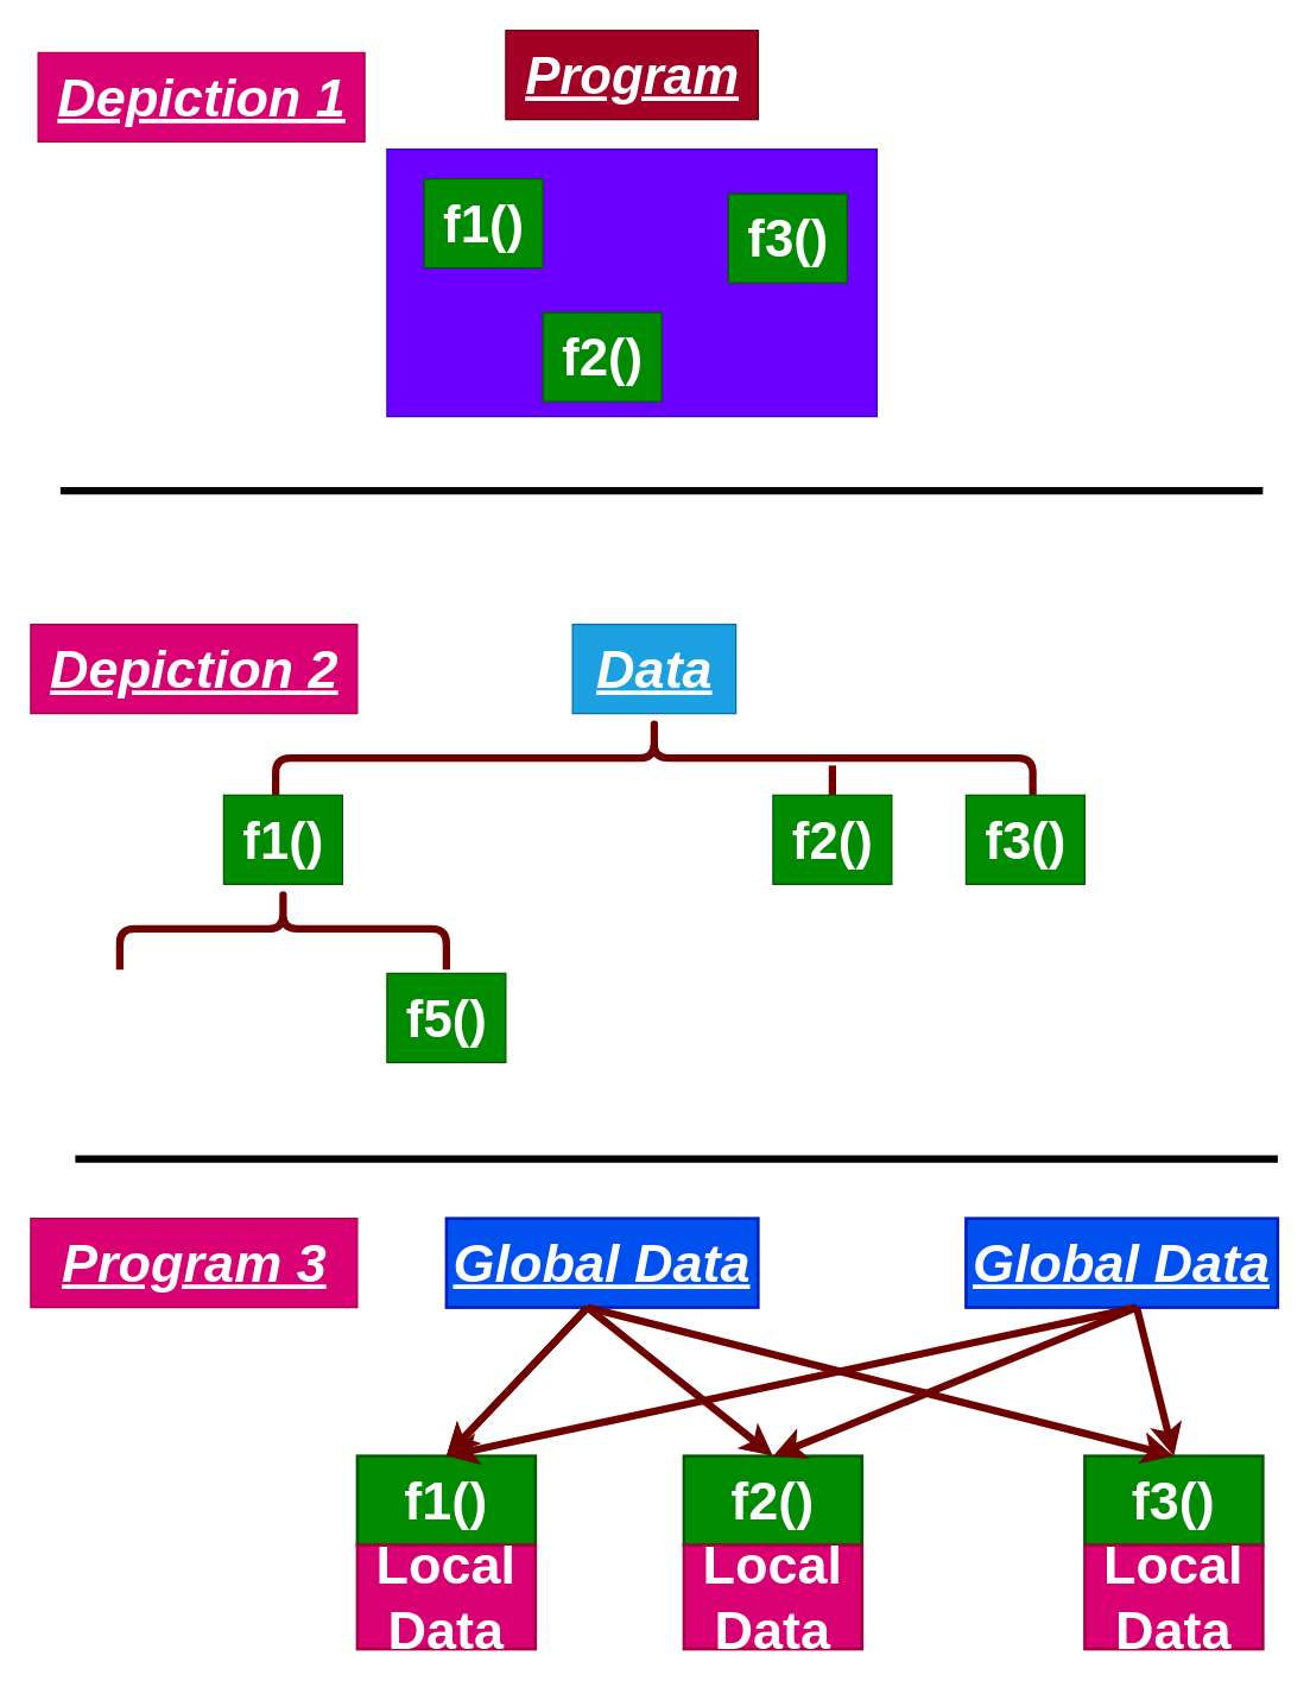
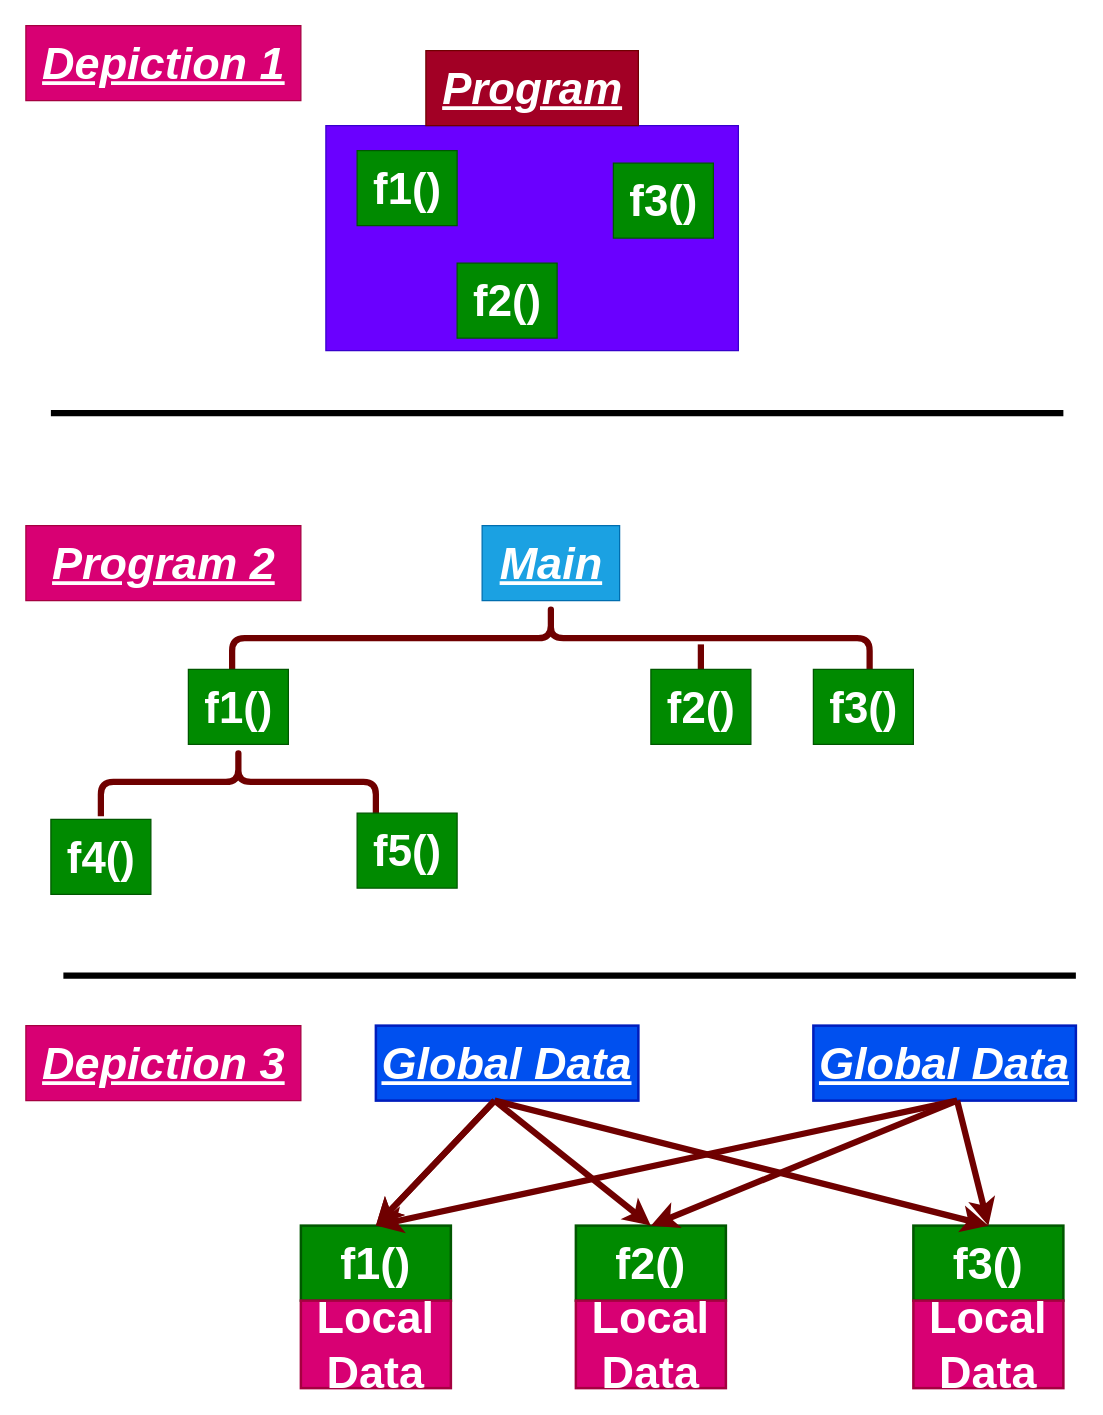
- <mxCell id="35" value="&lt;font style=&quot;font-size: 35px;&quot;&gt;&lt;b&gt;&lt;i&gt;&lt;u&gt;Program&lt;/u&gt;&lt;/i&gt;&lt;/b&gt;&lt;/font&gt;" style="text;html=1;align=center;verticalAlign=middle;resizable=0;points=[];autosize=1;fillColor=#a20025;fontColor=#ffffff;strokeColor=#6F0000;" parent="1" vertex="1"><mxGeometry x="340" y="20" width="170" height="60" as="geometry" /></mxCell>
+ <mxCell id="35" value="&lt;font style=&quot;font-size: 35px;&quot;&gt;&lt;b&gt;&lt;i&gt;&lt;u&gt;Program&lt;/u&gt;&lt;/i&gt;&lt;/b&gt;&lt;/font&gt;" style="text;html=1;align=center;verticalAlign=middle;resizable=0;points=[];autosize=1;fillColor=#a20025;fontColor=#ffffff;strokeColor=#6F0000;" parent="1" vertex="1"><mxGeometry x="340" y="40" width="170" height="60" as="geometry" /></mxCell>
- <mxCell id="14" value="&lt;b&gt;&lt;u&gt;&lt;i&gt;Depiction 1&lt;/i&gt;&lt;/u&gt;&lt;/b&gt;" style="text;html=1;align=center;verticalAlign=middle;resizable=0;points=[];autosize=1;strokeColor=#A50040;fillColor=#d80073;fontSize=36;fontColor=#ffffff;" parent="1" vertex="1"><mxGeometry x="25" y="35" width="220" height="60" as="geometry" /></mxCell>
+ <mxCell id="14" value="&lt;b&gt;&lt;u&gt;&lt;i&gt;Depiction 1&lt;/i&gt;&lt;/u&gt;&lt;/b&gt;" style="text;html=1;align=center;verticalAlign=middle;resizable=0;points=[];autosize=1;strokeColor=#A50040;fillColor=#d80073;fontSize=36;fontColor=#ffffff;" parent="1" vertex="1"><mxGeometry width="220" height="60" as="geometry" x="20" y="20" /></mxCell>
- <mxCell id="15" value="&lt;b&gt;&lt;u&gt;&lt;i&gt;Depiction 2&lt;/i&gt;&lt;/u&gt;&lt;/b&gt;" style="text;html=1;align=center;verticalAlign=middle;resizable=0;points=[];autosize=1;strokeColor=#A50040;fillColor=#d80073;fontSize=36;fontColor=#ffffff;" parent="1" vertex="1"><mxGeometry y="420" width="220" height="60" as="geometry" x="20" /></mxCell>
+ <mxCell id="15" value="&lt;b&gt;&lt;u&gt;&lt;i&gt;Program 2&lt;/i&gt;&lt;/u&gt;&lt;/b&gt;" style="text;html=1;align=center;verticalAlign=middle;resizable=0;points=[];autosize=1;strokeColor=#A50040;fillColor=#d80073;fontSize=36;fontColor=#ffffff;" parent="1" vertex="1"><mxGeometry y="420" width="220" height="60" as="geometry" x="20" /></mxCell>
- <mxCell id="34" value="&lt;b&gt;&lt;i&gt;&lt;u&gt;Data&lt;/u&gt;&lt;/i&gt;&lt;/b&gt;" style="text;html=1;align=center;verticalAlign=middle;resizable=0;points=[];autosize=1;fontSize=36;strokeWidth=1;fillColor=#1ba1e2;fontColor=#ffffff;strokeColor=#006EAF;" parent="1" vertex="1"><mxGeometry x="385" y="420" width="110" height="60" as="geometry" /></mxCell>
+ <mxCell id="34" value="&lt;b&gt;&lt;i&gt;&lt;u&gt;Main&lt;/u&gt;&lt;/i&gt;&lt;/b&gt;" style="text;html=1;align=center;verticalAlign=middle;resizable=0;points=[];autosize=1;fontSize=36;strokeWidth=1;fillColor=#1ba1e2;fontColor=#ffffff;strokeColor=#006EAF;" parent="1" vertex="1"><mxGeometry x="385" y="420" width="110" height="60" as="geometry" /></mxCell>
+ <mxCell id="12" value="&lt;b&gt;f4()&lt;/b&gt;" style="text;html=1;align=center;verticalAlign=middle;resizable=0;points=[];autosize=1;strokeColor=#005700;fillColor=#008a00;fontSize=35;fontColor=#ffffff;" parent="1" vertex="1"><mxGeometry x="40" y="655" width="80" height="60" as="geometry" /></mxCell>
- <mxCell id="13" value="&lt;b&gt;f5()&lt;/b&gt;" style="text;html=1;align=center;verticalAlign=middle;resizable=0;points=[];autosize=1;strokeColor=#005700;fillColor=#008a00;fontSize=35;fontColor=#ffffff;" parent="1" vertex="1"><mxGeometry x="260" y="655" width="80" height="60" as="geometry" /></mxCell>
+ <mxCell id="13" value="&lt;b&gt;f5()&lt;/b&gt;" style="text;html=1;align=center;verticalAlign=middle;resizable=0;points=[];autosize=1;strokeColor=#005700;fillColor=#008a00;fontSize=35;fontColor=#ffffff;" parent="1" vertex="1"><mxGeometry x="285" y="650" width="80" height="60" as="geometry" /></mxCell>
- <mxCell id="16" value="&lt;b&gt;&lt;u&gt;&lt;i&gt;Program 3&lt;/i&gt;&lt;/u&gt;&lt;/b&gt;" style="text;html=1;align=center;verticalAlign=middle;resizable=0;points=[];autosize=1;strokeColor=#A50040;fillColor=#d80073;fontSize=36;fontColor=#ffffff;" parent="1" vertex="1"><mxGeometry y="820" width="220" height="60" as="geometry" x="20" /></mxCell>
+ <mxCell id="16" value="&lt;b&gt;&lt;u&gt;&lt;i&gt;Depiction 3&lt;/i&gt;&lt;/u&gt;&lt;/b&gt;" style="text;html=1;align=center;verticalAlign=middle;resizable=0;points=[];autosize=1;strokeColor=#A50040;fillColor=#d80073;fontSize=36;fontColor=#ffffff;" parent="1" vertex="1"><mxGeometry y="820" width="220" height="60" as="geometry" x="20" /></mxCell>
